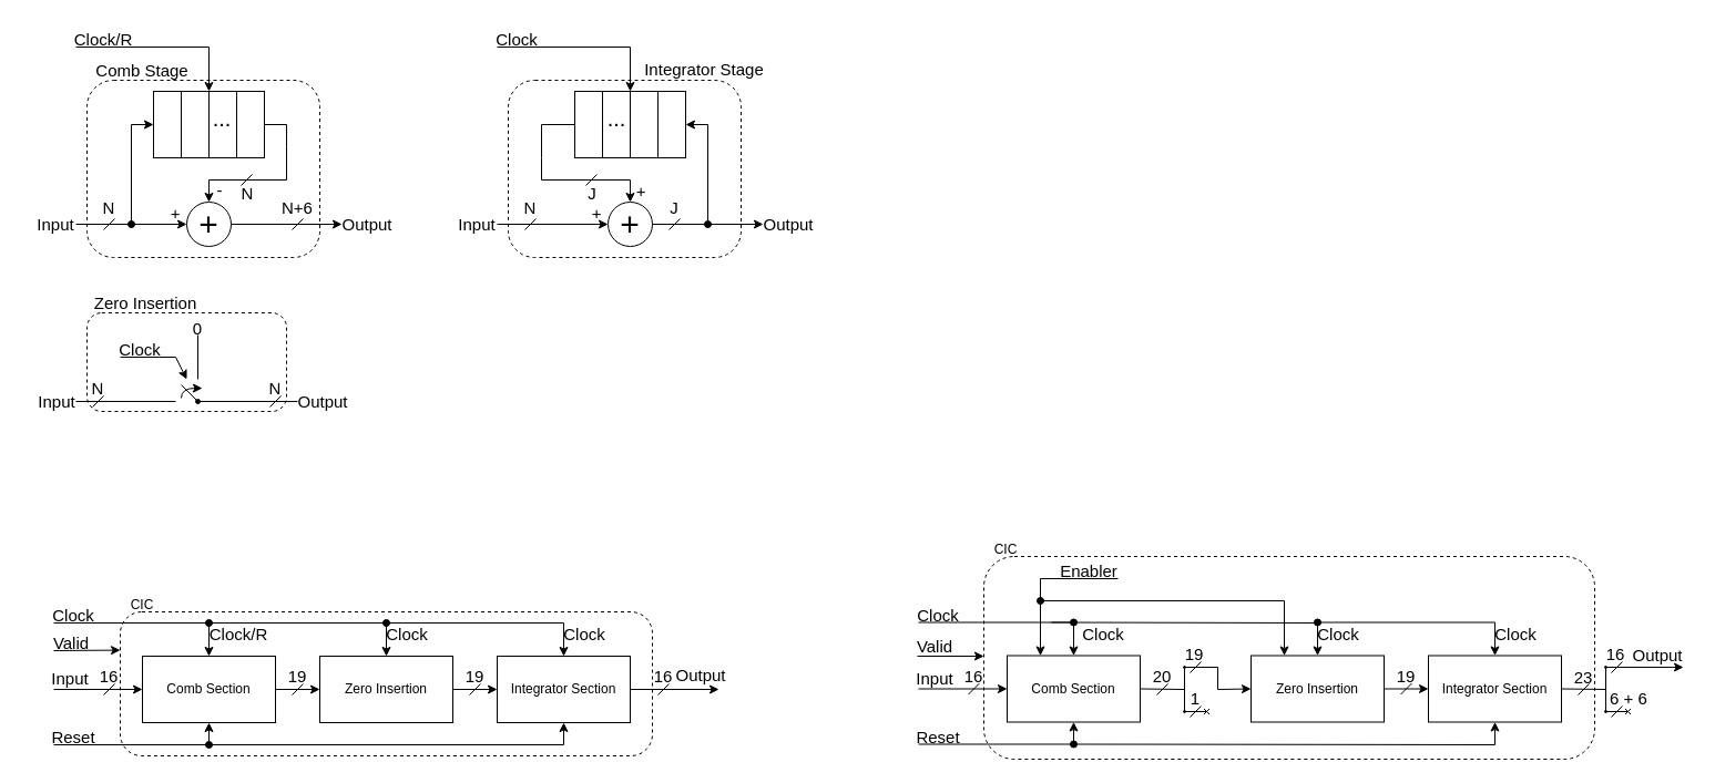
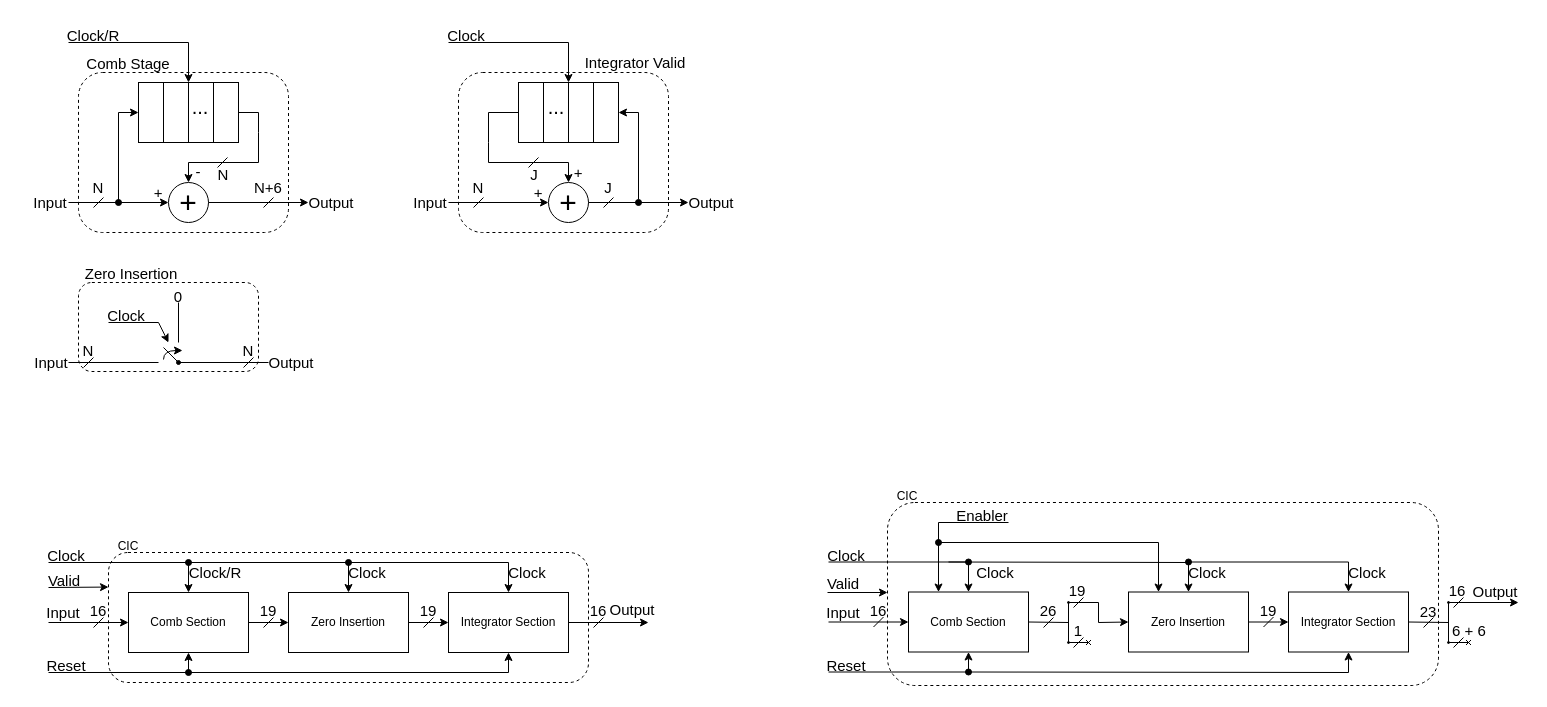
- <mxCell id="47" value="Integrator Stage" style="text;html=1;strokeColor=none;fillColor=none;align=center;verticalAlign=middle;whiteSpace=wrap;rounded=0;dashed=1;fontSize=15;" parent="1" vertex="1"><mxGeometry x="570" y="47" width="130" height="30" as="geometry" /></mxCell>
+ <mxCell id="47" value="Integrator Valid" style="text;html=1;strokeColor=none;fillColor=none;align=center;verticalAlign=middle;whiteSpace=wrap;rounded=0;dashed=1;fontSize=15;" parent="1" vertex="1"><mxGeometry x="570" y="47" width="130" height="30" as="geometry" /></mxCell>
- <mxCell id="149" value="20" style="text;html=1;strokeColor=none;fillColor=none;align=center;verticalAlign=middle;whiteSpace=wrap;rounded=0;fontSize=15;" vertex="1" parent="1"><mxGeometry x="1018" y="595" width="60" height="30" as="geometry" /></mxCell>
+ <mxCell id="149" value="26" style="text;html=1;strokeColor=none;fillColor=none;align=center;verticalAlign=middle;whiteSpace=wrap;rounded=0;fontSize=15;" vertex="1" parent="1"><mxGeometry x="1018" y="595" width="60" height="30" as="geometry" /></mxCell>
